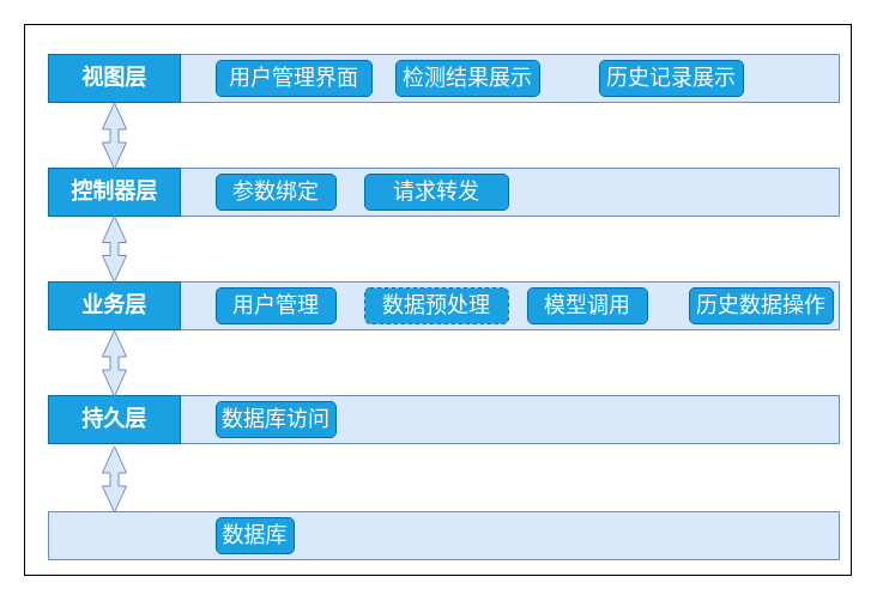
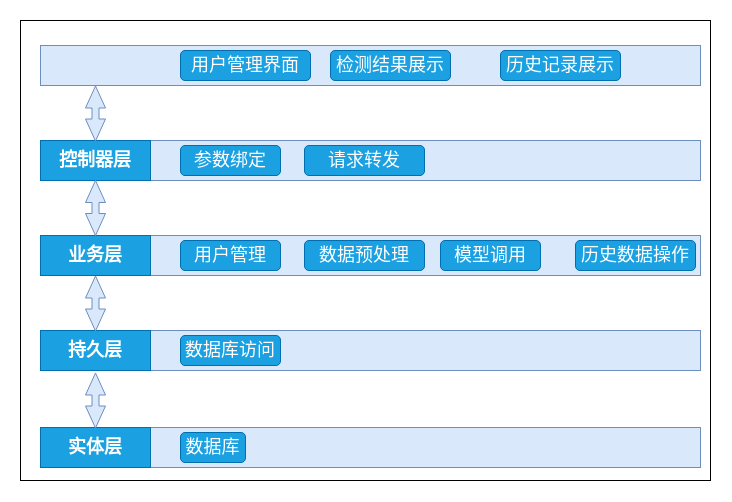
- <mxCell id="4" value="&lt;font style=&quot;font-size: 18px&quot;&gt;&lt;b&gt;视图层&lt;/b&gt;&lt;/font&gt;" style="rounded=0;whiteSpace=wrap;html=1;fillColor=#1ba1e2;strokeColor=#006EAF;fontColor=#ffffff;" vertex="1" parent="1"><mxGeometry x="40" y="45" width="110" height="40" as="geometry" /></mxCell>
- <mxCell id="21" value="数据预处理" style="rounded=1;whiteSpace=wrap;html=1;fontSize=18;fillColor=#1ba1e2;strokeColor=#006EAF;fontColor=#ffffff;dashed=1;" vertex="1" parent="1"><mxGeometry x="304" y="240" width="120" height="30" as="geometry" /></mxCell>
+ <mxCell id="21" value="数据预处理" style="rounded=1;whiteSpace=wrap;html=1;fontSize=18;fillColor=#1ba1e2;strokeColor=#006EAF;fontColor=#ffffff;" vertex="1" parent="1"><mxGeometry x="304" y="240" width="120" height="30" as="geometry" /></mxCell>
+ <mxCell id="13" value="&lt;font style=&quot;font-size: 18px&quot;&gt;&lt;b&gt;实体层&lt;/b&gt;&lt;/font&gt;" style="rounded=0;whiteSpace=wrap;html=1;fillColor=#1ba1e2;strokeColor=#006EAF;fontColor=#ffffff;" vertex="1" parent="1"><mxGeometry x="40" y="427" width="110" height="40" as="geometry" /></mxCell>
